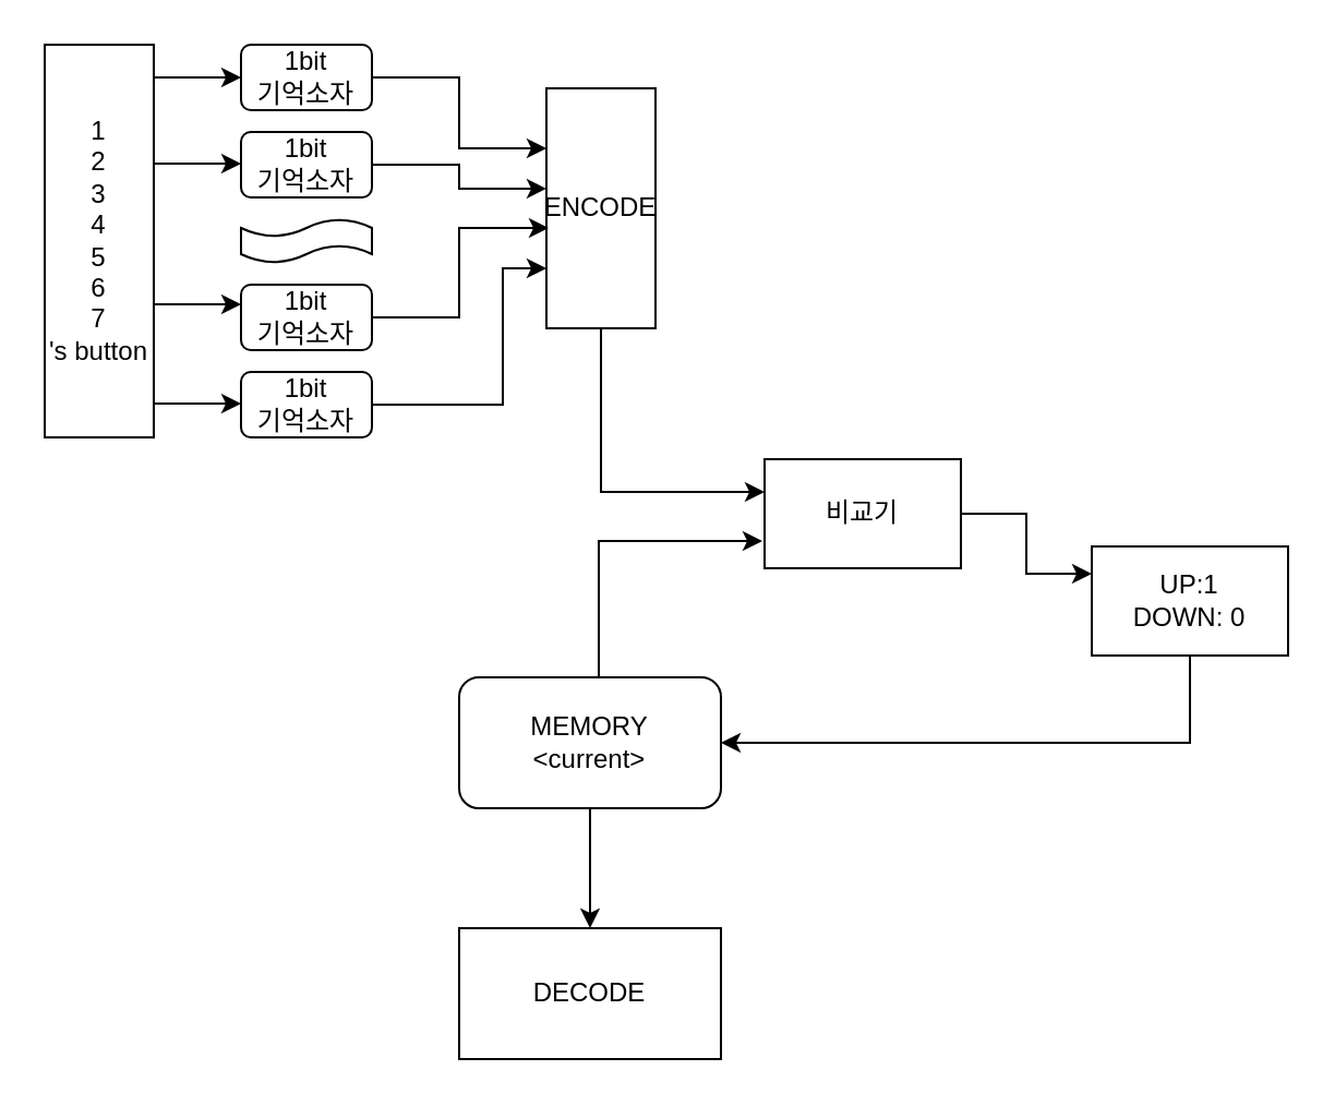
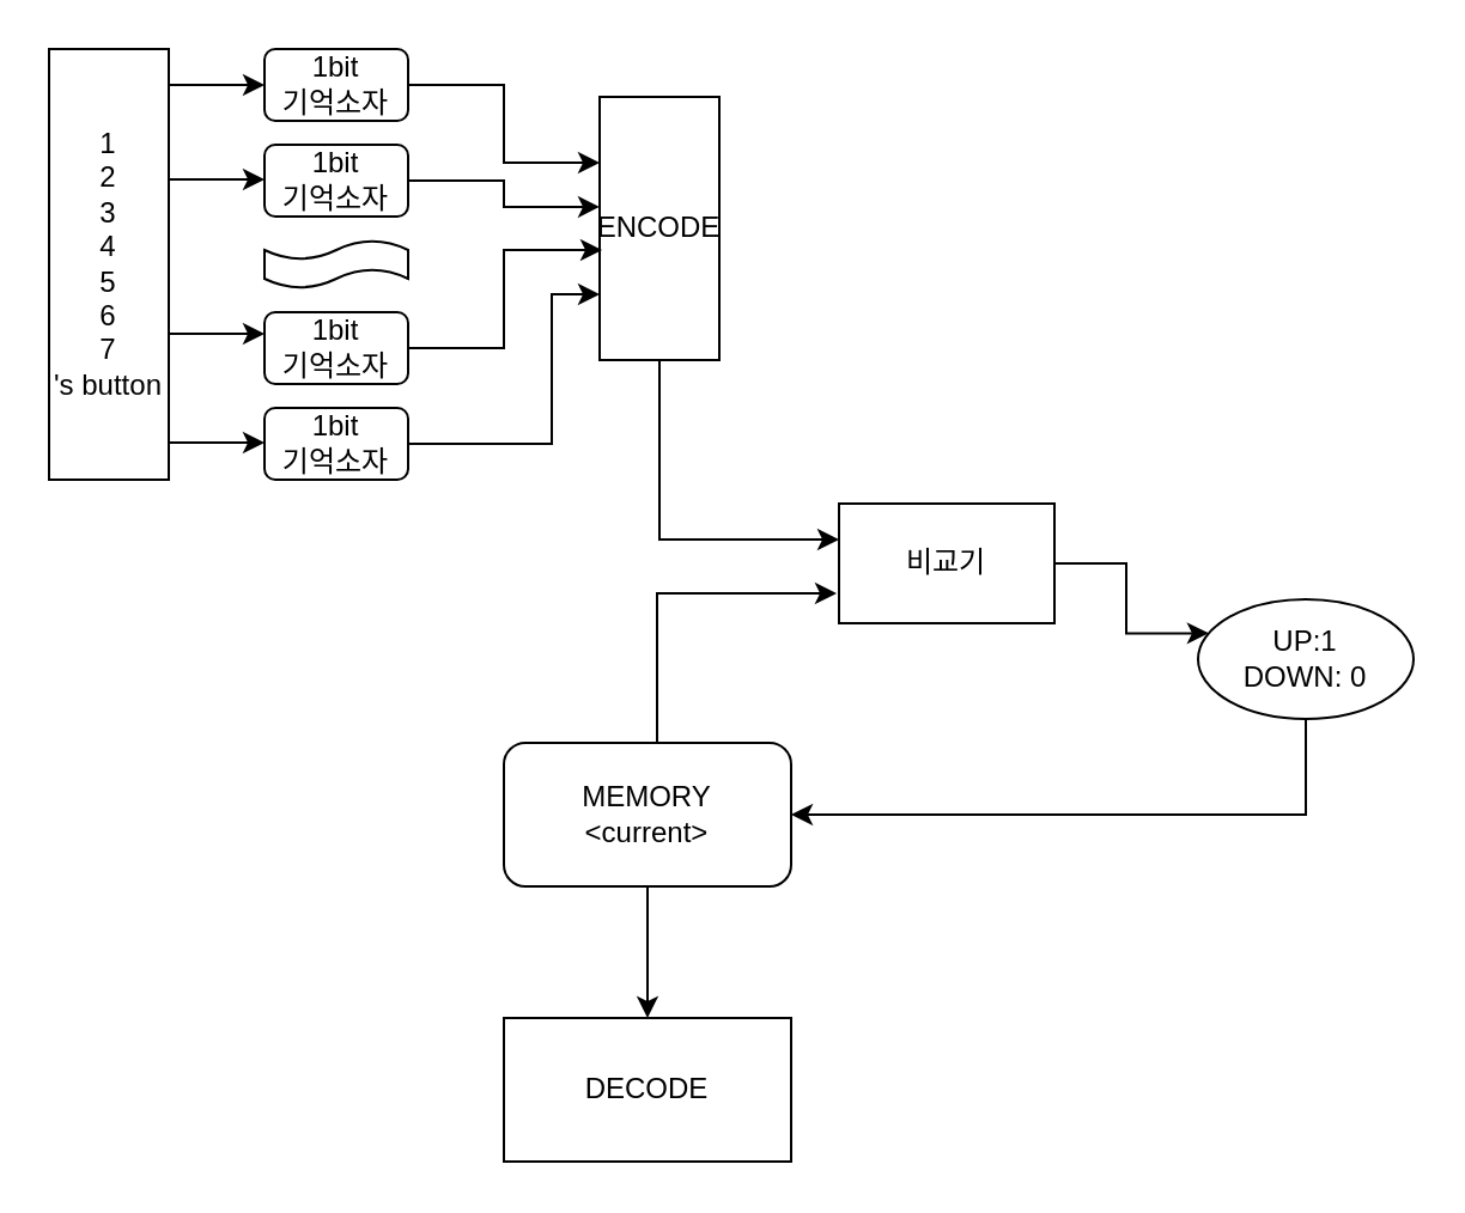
- <mxCell id="25" value="UP:1&lt;br&gt;DOWN: 0" style="rounded=1;whiteSpace=wrap;html=1;arcSize=0;" vertex="1" parent="1"><mxGeometry x="500" y="250" width="90" height="50" as="geometry" /></mxCell>
+ <mxCell id="25" value="UP:1&lt;br&gt;DOWN: 0" style="ellipse;whiteSpace=wrap;html=1;arcSize=0;" vertex="1" parent="1"><mxGeometry x="500" y="250" width="90" height="50" as="geometry" /></mxCell>
